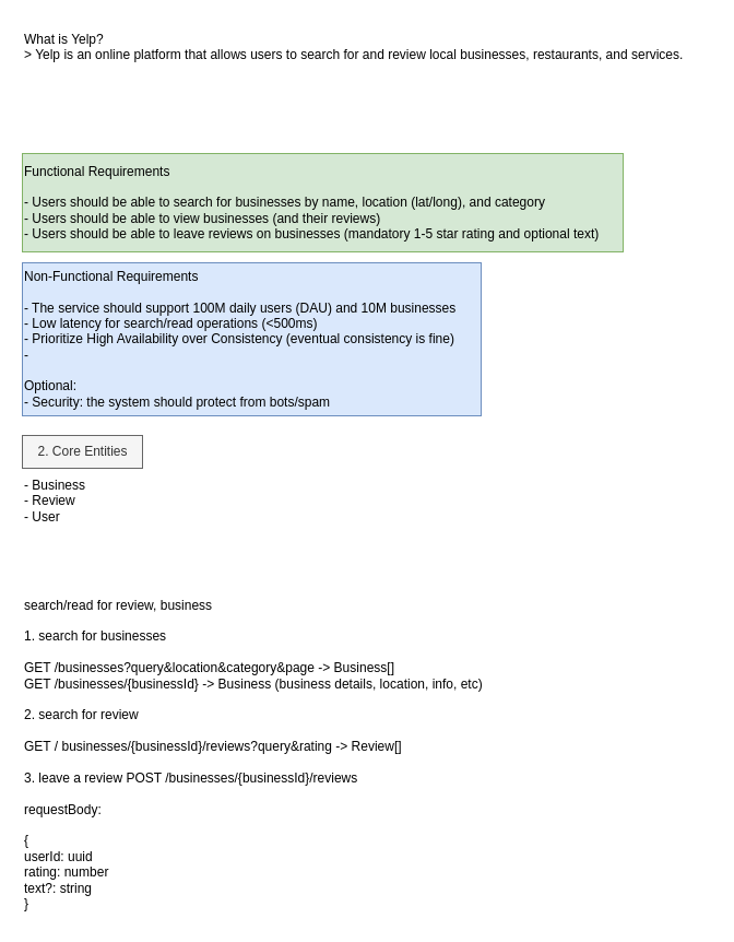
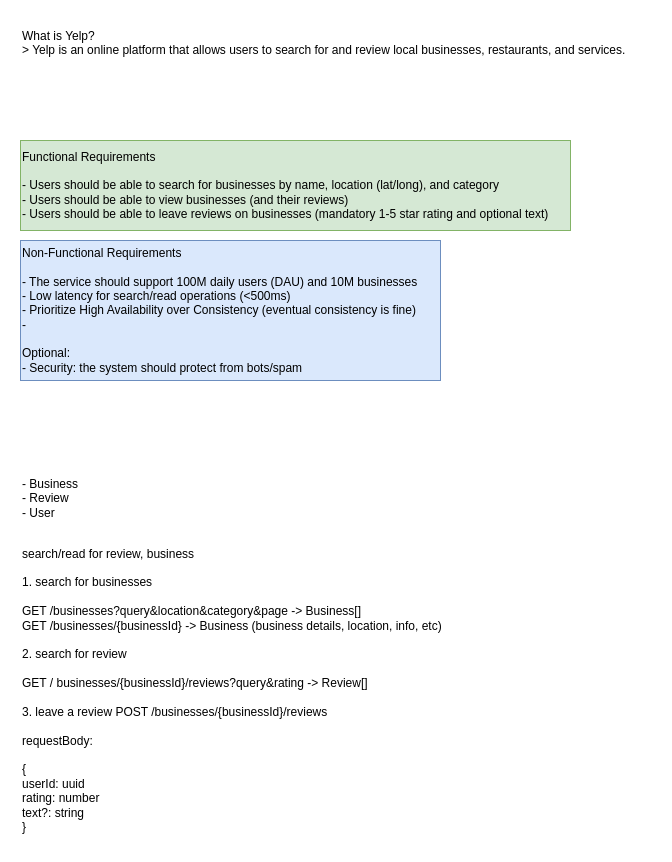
- <mxCell id="5" value="2. Core Entities" style="text;html=1;align=center;verticalAlign=middle;resizable=0;points=[];autosize=1;strokeColor=#666666;fillColor=#f5f5f5;fontColor=#333333;" vertex="1" parent="1"><mxGeometry x="20" y="398" width="110" height="30" as="geometry" /></mxCell>
- <mxCell id="6" value="- Business&lt;div&gt;- Review&lt;/div&gt;&lt;div&gt;- User&lt;/div&gt;" style="text;html=1;align=left;verticalAlign=middle;resizable=0;points=[];autosize=1;strokeColor=none;fillColor=none;" vertex="1" parent="1"><mxGeometry x="20" y="428" width="80" height="60" as="geometry" /></mxCell>
+ <mxCell id="6" value="- Business&lt;div&gt;- Review&lt;/div&gt;&lt;div&gt;- User&lt;/div&gt;" style="text;html=1;align=left;verticalAlign=middle;resizable=0;points=[];autosize=1;strokeColor=none;fillColor=none;" vertex="1" parent="1"><mxGeometry x="20" y="468" width="80" height="60" as="geometry" /></mxCell>
